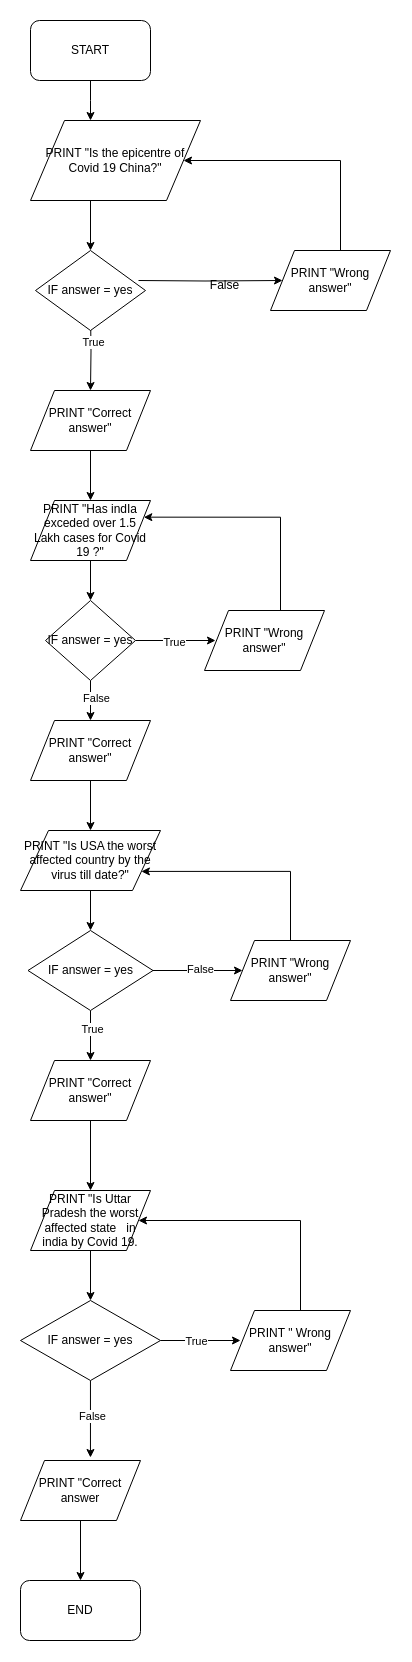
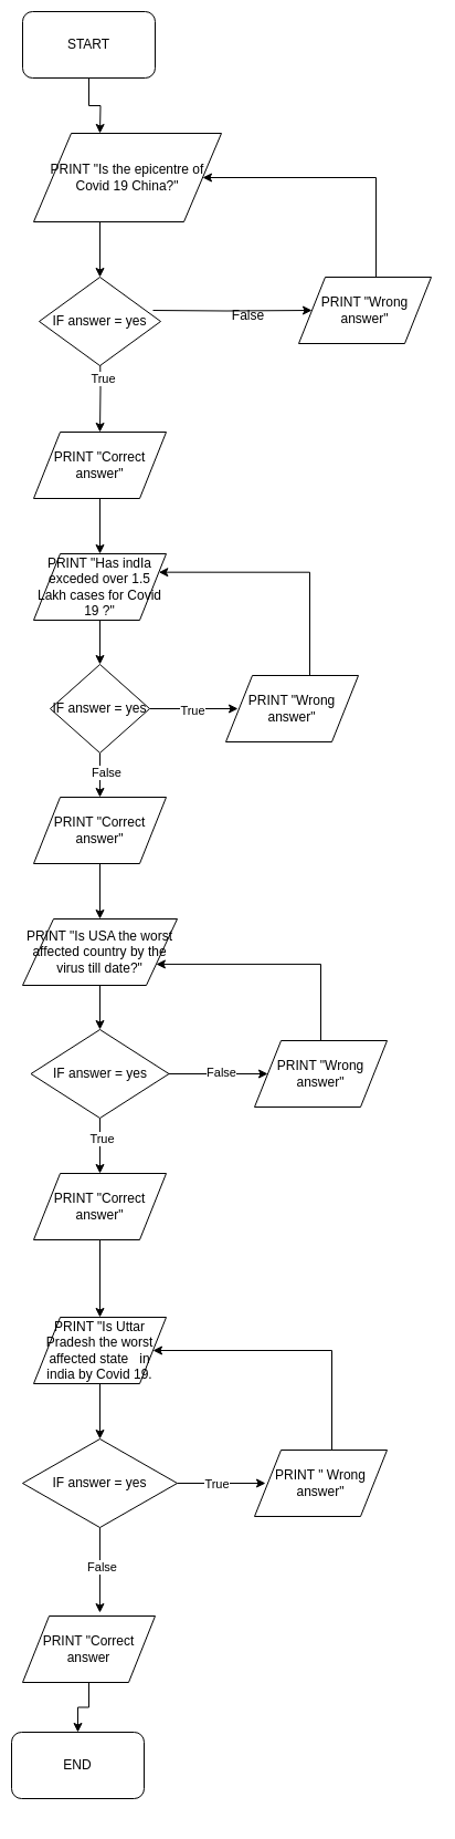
- <mxCell id="3" value="START&lt;br&gt;" style="rounded=1;whiteSpace=wrap;html=1;" vertex="1" parent="1"><mxGeometry x="30" y="20" width="120" height="60" as="geometry" /></mxCell>
+ <mxCell id="3" value="START&lt;br&gt;" style="rounded=1;whiteSpace=wrap;html=1;" vertex="1" parent="1"><mxGeometry x="20" y="10" width="120" height="60" as="geometry" /></mxCell>
- <mxCell id="48" value="END" style="rounded=1;whiteSpace=wrap;html=1;" vertex="1" parent="1"><mxGeometry x="20" y="1580" width="120" height="60" as="geometry" /></mxCell>
+ <mxCell id="48" value="END" style="rounded=1;whiteSpace=wrap;html=1;" vertex="1" parent="1"><mxGeometry x="10" y="1565" width="120" height="60" as="geometry" /></mxCell>
